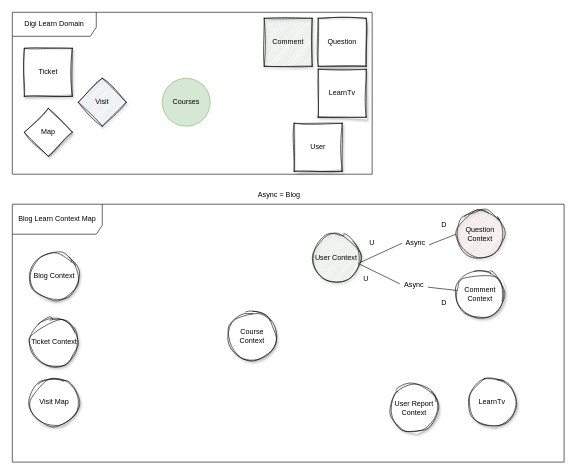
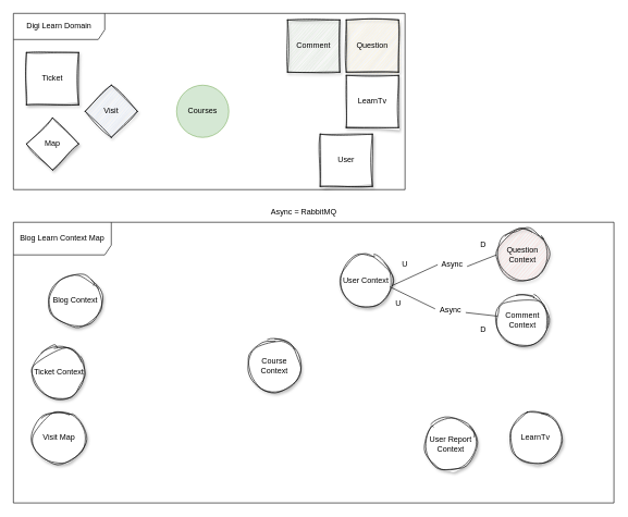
- <mxCell id="7" value="Question" style="whiteSpace=wrap;html=1;aspect=fixed;shadow=1;sketch=1;curveFitting=1;jiggle=2;" parent="2" vertex="1"><mxGeometry x="510" y="10" width="80" height="80" as="geometry" /></mxCell>
+ <mxCell id="7" value="Question" style="whiteSpace=wrap;html=1;aspect=fixed;shadow=1;sketch=1;curveFitting=1;jiggle=2;fillColor=#fff2cc;" parent="2" vertex="1"><mxGeometry x="510" y="10" width="80" height="80" as="geometry" /></mxCell>
- <mxCell id="24" value="Async = Blog" style="text;html=1;align=center;verticalAlign=middle;whiteSpace=wrap;rounded=0;" vertex="1" parent="1"><mxGeometry x="410" y="310" width="110" height="30" as="geometry" /></mxCell>
+ <mxCell id="24" value="Async = RabbitMQ" style="text;html=1;align=center;verticalAlign=middle;whiteSpace=wrap;rounded=0;" vertex="1" parent="1"><mxGeometry x="410" y="310" width="110" height="30" as="geometry" /></mxCell>
- <mxCell id="21" value="User Context" style="ellipse;whiteSpace=wrap;html=1;aspect=fixed;shadow=1;sketch=1;curveFitting=1;jiggle=2;fillColor=#d5e8d4;" vertex="1" parent="1"><mxGeometry x="520" y="390" width="80" height="80" as="geometry" /></mxCell>
+ <mxCell id="21" value="User Context" style="ellipse;whiteSpace=wrap;html=1;aspect=fixed;shadow=1;sketch=1;curveFitting=1;jiggle=2;" vertex="1" parent="1"><mxGeometry x="520" y="390" width="80" height="80" as="geometry" /></mxCell>
- <mxCell id="19" value="Blog Context" style="ellipse;whiteSpace=wrap;html=1;aspect=fixed;shadow=1;sketch=1;curveFitting=1;jiggle=2;" vertex="1" parent="1"><mxGeometry x="50" y="420" width="80" height="80" as="geometry" /></mxCell>
+ <mxCell id="19" value="Blog Context" style="ellipse;whiteSpace=wrap;html=1;aspect=fixed;shadow=1;sketch=1;curveFitting=1;jiggle=2;" vertex="1" parent="1"><mxGeometry x="75" y="420" width="80" height="80" as="geometry" /></mxCell>
